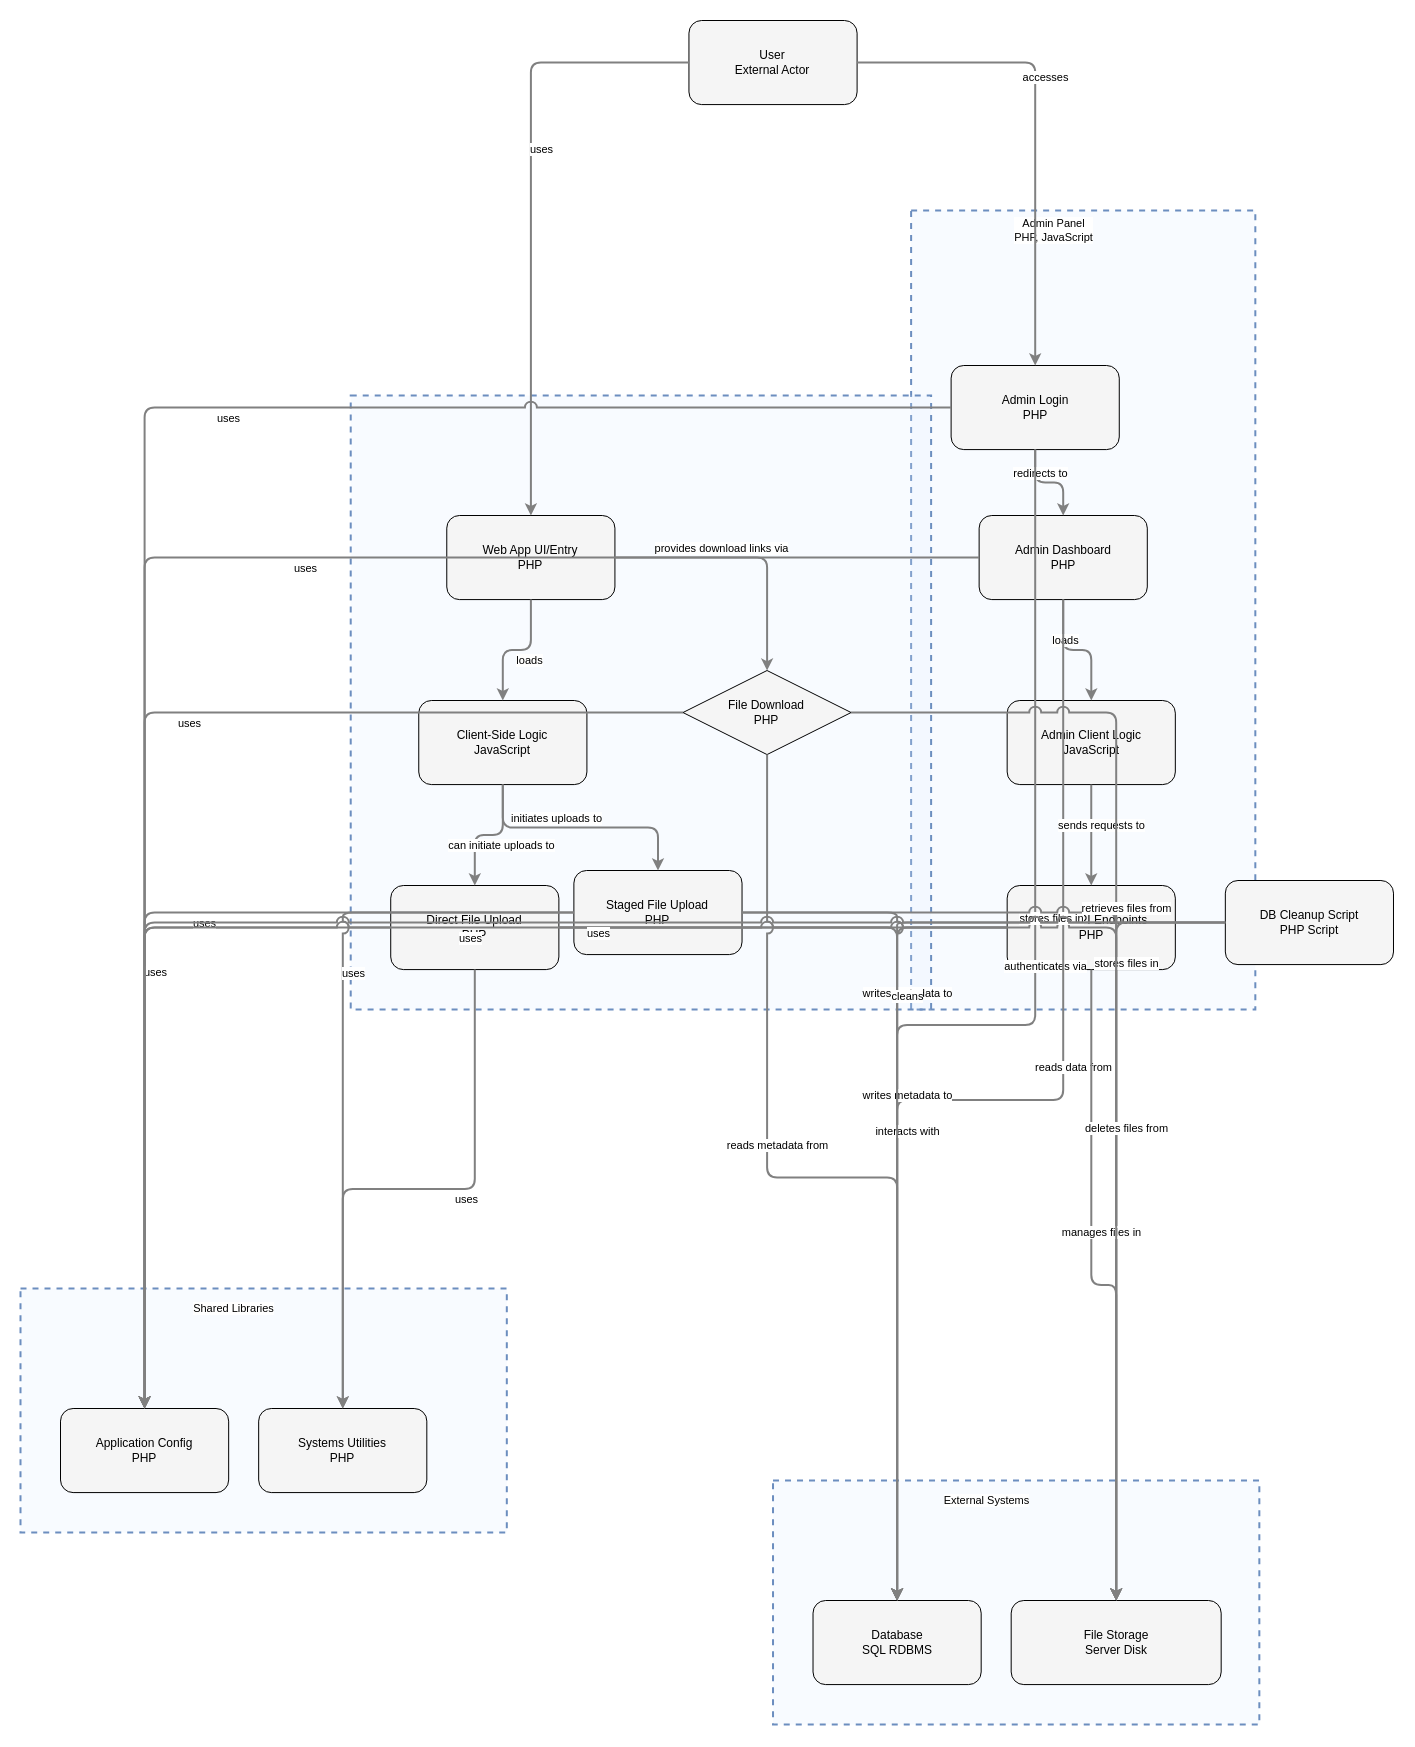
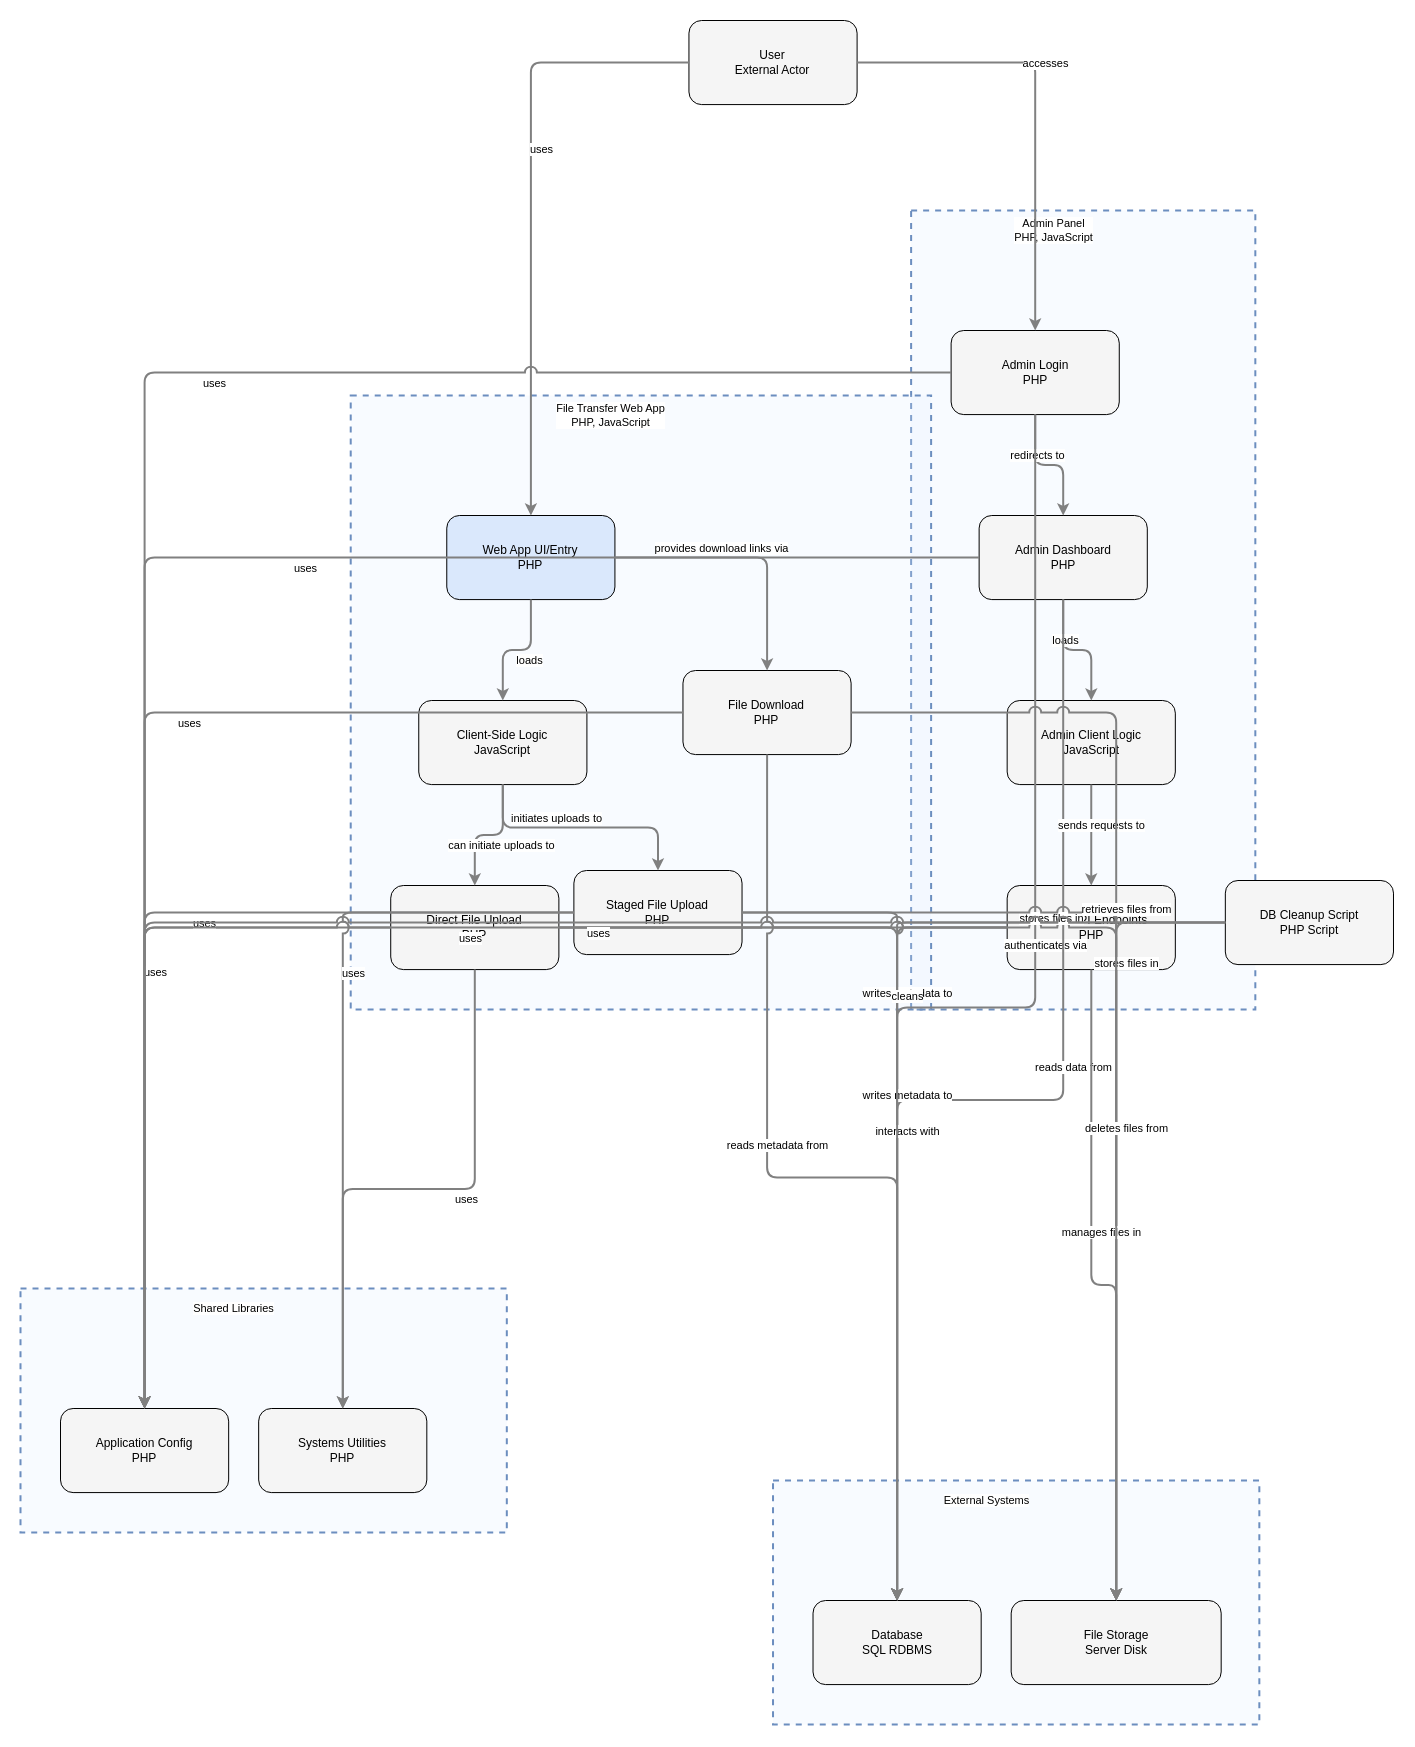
- <mxCell id="17" value="Admin Login&lt;br&gt;PHP" style="rounded=1;whiteSpace=wrap;html=1;fillColor=#f5f5f5" vertex="1" parent="6"><mxGeometry x="40" y="155" width="168.158" height="84.079" as="geometry" /></mxCell>
+ <mxCell id="17" value="Admin Login&lt;br&gt;PHP" style="rounded=1;whiteSpace=wrap;html=1;fillColor=#f5f5f5" vertex="1" parent="6"><mxGeometry x="40" y="120" width="168.158" height="84.079" as="geometry" /></mxCell>
+ <mxCell id="9" value="File Transfer Web App&lt;br&gt;PHP, JavaScript" style="edgeLabel;html=1;align=center;verticalAlign=middle;resizable=0;labelBackgroundColor=white;spacing=5" vertex="1" parent="1"><mxGeometry x="358.22" y="403" width="504.395" height="24" as="geometry" /></mxCell>
- <mxCell id="12" value="Web App UI/Entry&lt;br&gt;PHP" style="rounded=1;whiteSpace=wrap;html=1;fillColor=#f5f5f5" vertex="1" parent="8"><mxGeometry x="96.053" y="120" width="168.158" height="84.079" as="geometry" /></mxCell>
+ <mxCell id="12" value="Web App UI/Entry&lt;br&gt;PHP" style="rounded=1;whiteSpace=wrap;html=1;fillColor=#dae8fc;" vertex="1" parent="8"><mxGeometry x="96.053" y="120" width="168.158" height="84.079" as="geometry" /></mxCell>
- <mxCell id="16" value="File Download&lt;br&gt;PHP" style="rhombus;whiteSpace=wrap;html=1;fillColor=#f5f5f5;" vertex="1" parent="8"><mxGeometry x="332.237" y="275" width="168.158" height="84.079" as="geometry" /></mxCell>
+ <mxCell id="16" value="File Download&lt;br&gt;PHP" style="rounded=1;whiteSpace=wrap;html=1;fillColor=#f5f5f5" vertex="1" parent="8"><mxGeometry x="332.237" y="275" width="168.158" height="84.079" as="geometry" /></mxCell>
